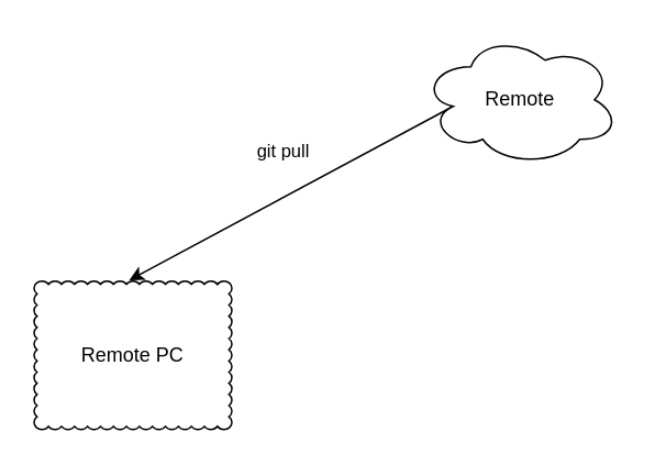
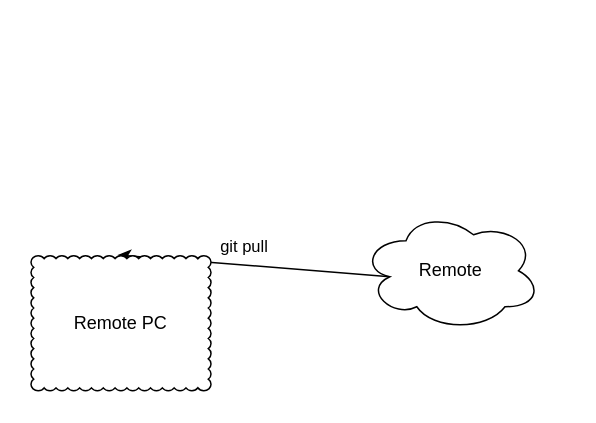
- <mxCell id="4" value="Remote" style="ellipse;shape=cloud;whiteSpace=wrap;html=1;" vertex="1" parent="1"><mxGeometry x="255" y="20" width="120" height="80" as="geometry" /></mxCell>
+ <mxCell id="4" value="Remote" style="ellipse;shape=cloud;whiteSpace=wrap;html=1;" vertex="1" parent="1"><mxGeometry x="240" y="140" width="120" height="80" as="geometry" /></mxCell>
